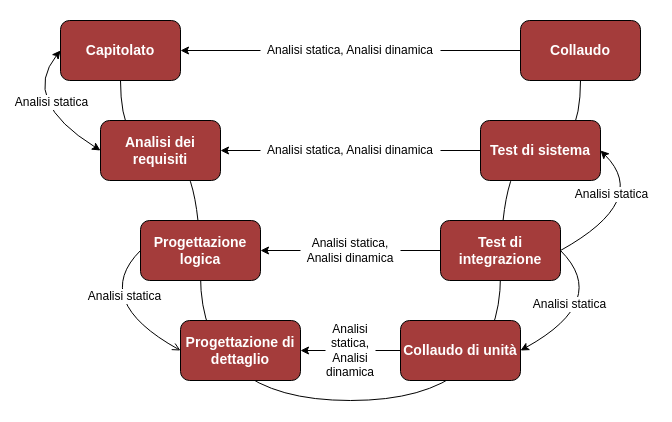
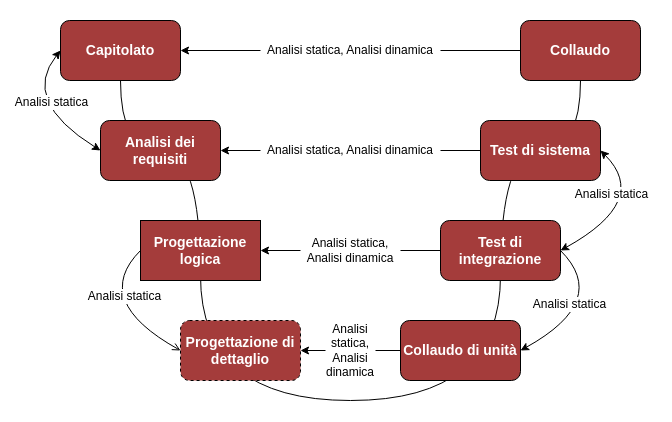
- <mxCell id="22" value="" style="endArrow=none;html=1;curved=1;exitX=1;exitY=0.5;exitDx=0;exitDy=0;entryX=1;entryY=0.5;entryDx=0;entryDy=0;startArrow=classic;startFill=1;" edge="1" parent="1" source="7" target="10"><mxGeometry width="50" height="50" relative="1" as="geometry"><mxPoint x="640" y="140" as="sourcePoint" /><mxPoint x="620" y="260" as="targetPoint" /><Array as="points"><mxPoint x="650" y="200" /></Array></mxGeometry></mxCell>
+ <mxCell id="22" value="" style="endArrow=classic;html=1;curved=1;exitX=1;exitY=0.5;exitDx=0;exitDy=0;entryX=1;entryY=0.5;entryDx=0;entryDy=0;startArrow=classic;startFill=1;" edge="1" parent="1" source="7" target="10"><mxGeometry width="50" height="50" relative="1" as="geometry"><mxPoint x="640" y="140" as="sourcePoint" /><mxPoint x="620" y="260" as="targetPoint" /><Array as="points"><mxPoint x="650" y="200" /></Array></mxGeometry></mxCell>
- <mxCell id="8" value="&lt;b style=&quot;font-size: 14px;&quot;&gt;Progettazione logica&lt;/b&gt;" style="rounded=1;whiteSpace=wrap;html=1;fillColor=#A43C3B;gradientColor=none;gradientDirection=north;fontColor=#FFFFFF;fontSize=14;" vertex="1" parent="1"><mxGeometry x="140" y="220" width="120" height="60" as="geometry" /></mxCell>
+ <mxCell id="8" value="&lt;b style=&quot;font-size: 14px;&quot;&gt;Progettazione logica&lt;/b&gt;" style="whiteSpace=wrap;html=1;fillColor=#A43C3B;gradientColor=none;gradientDirection=north;fontColor=#FFFFFF;fontSize=14;rounded=0;" vertex="1" parent="1"><mxGeometry x="140" y="220" width="120" height="60" as="geometry" /></mxCell>
- <mxCell id="9" value="Progettazione di dettaglio" style="rounded=1;whiteSpace=wrap;html=1;fontStyle=1;fillColor=#A43C3B;gradientColor=none;gradientDirection=north;fontColor=#FFFFFF;fontSize=14;" vertex="1" parent="1"><mxGeometry x="180" y="320" width="120" height="60" as="geometry" /></mxCell>
+ <mxCell id="9" value="Progettazione di dettaglio" style="rounded=1;whiteSpace=wrap;html=1;fontStyle=1;fillColor=#A43C3B;gradientColor=none;gradientDirection=north;fontColor=#FFFFFF;fontSize=14;dashed=1;" vertex="1" parent="1"><mxGeometry x="180" y="320" width="120" height="60" as="geometry" /></mxCell>
